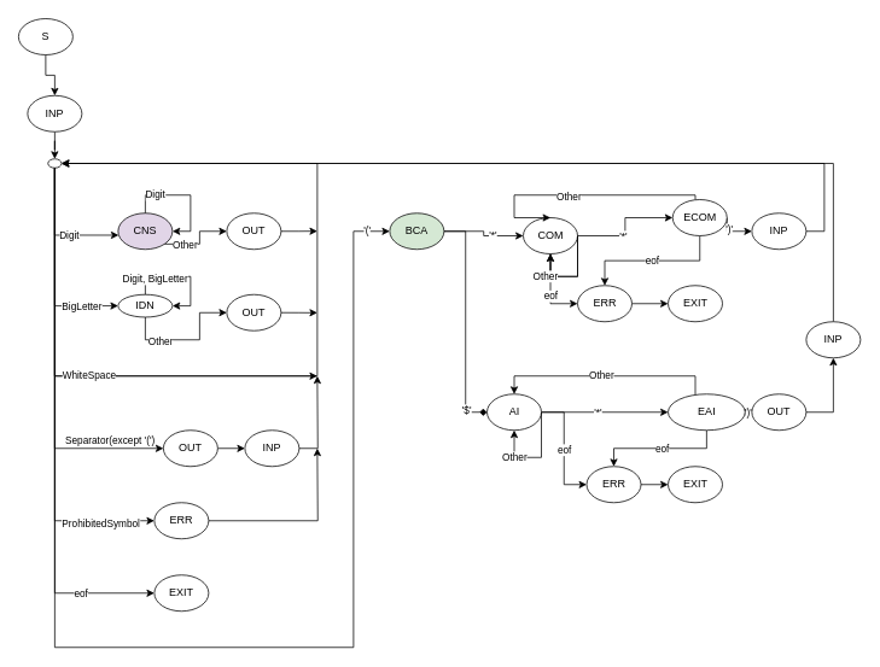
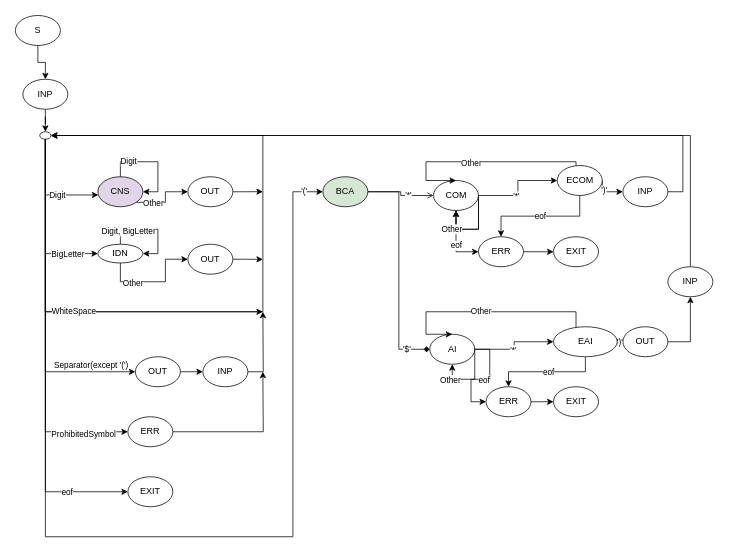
- <mxCell id="17" style="edgeStyle=orthogonalEdgeStyle;rounded=0;orthogonalLoop=1;jettySize=auto;html=1;exitX=1;exitY=0.5;exitDx=0;exitDy=0;" edge="1" parent="1" source="21" target="50"><mxGeometry relative="1" as="geometry" /></mxCell>
+ <mxCell id="17" style="edgeStyle=orthogonalEdgeStyle;rounded=0;orthogonalLoop=1;jettySize=auto;html=1;exitX=1;exitY=0.5;exitDx=0;exitDy=0;endArrow=open;" edge="1" parent="1" source="21" target="50"><mxGeometry relative="1" as="geometry" /></mxCell>
- <mxCell id="55" value="AI" style="ellipse;whiteSpace=wrap;html=1;" vertex="1" parent="1"><mxGeometry x="537.5" y="435" width="60" height="40" as="geometry" /></mxCell>
+ <mxCell id="55" value="AI" style="ellipse;whiteSpace=wrap;html=1;" vertex="1" parent="1"><mxGeometry x="572.5" y="445" width="60" height="40" as="geometry" /></mxCell>
